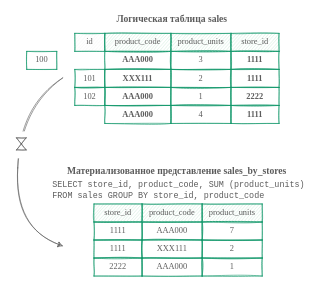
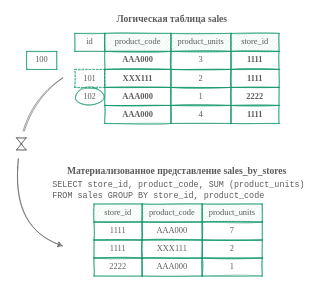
- <mxCell id="6" value="&lt;font color=&quot;#5c5c5c&quot; style=&quot;font-size: 14px&quot;&gt;&lt;span&gt;101&lt;br&gt;&lt;/span&gt;&lt;/font&gt;" style="rounded=0;whiteSpace=wrap;html=1;fontStyle=0;sketch=1;fontFamily=Comic Sans MS;strokeColor=#12976B;fillColor=none;" parent="1" vertex="1"><mxGeometry x="124" y="115" width="50" height="30" as="geometry" /></mxCell>
+ <mxCell id="6" value="&lt;font color=&quot;#5c5c5c&quot; style=&quot;font-size: 14px&quot;&gt;&lt;span&gt;101&lt;br&gt;&lt;/span&gt;&lt;/font&gt;" style="rounded=0;whiteSpace=wrap;html=1;fontStyle=0;sketch=1;fontFamily=Comic Sans MS;strokeColor=#12976B;fillColor=none;dashed=1;" parent="1" vertex="1"><mxGeometry x="124" y="115" width="50" height="30" as="geometry" /></mxCell>
- <mxCell id="29" value="&lt;font color=&quot;#5c5c5c&quot; style=&quot;font-size: 14px&quot;&gt;&lt;span&gt;102&lt;br&gt;&lt;/span&gt;&lt;/font&gt;" style="rounded=0;whiteSpace=wrap;html=1;fontStyle=0;sketch=1;fontFamily=Comic Sans MS;strokeColor=#12976B;fillColor=none;" parent="1" vertex="1"><mxGeometry x="124" y="145" width="50" height="30" as="geometry" /></mxCell>
+ <mxCell id="29" value="&lt;font color=&quot;#5c5c5c&quot; style=&quot;font-size: 14px&quot;&gt;&lt;span&gt;102&lt;br&gt;&lt;/span&gt;&lt;/font&gt;" style="ellipse;whiteSpace=wrap;html=1;fontStyle=0;sketch=1;fontFamily=Comic Sans MS;strokeColor=#12976B;fillColor=none;" parent="1" vertex="1"><mxGeometry x="124" y="145" width="50" height="30" as="geometry" /></mxCell>
